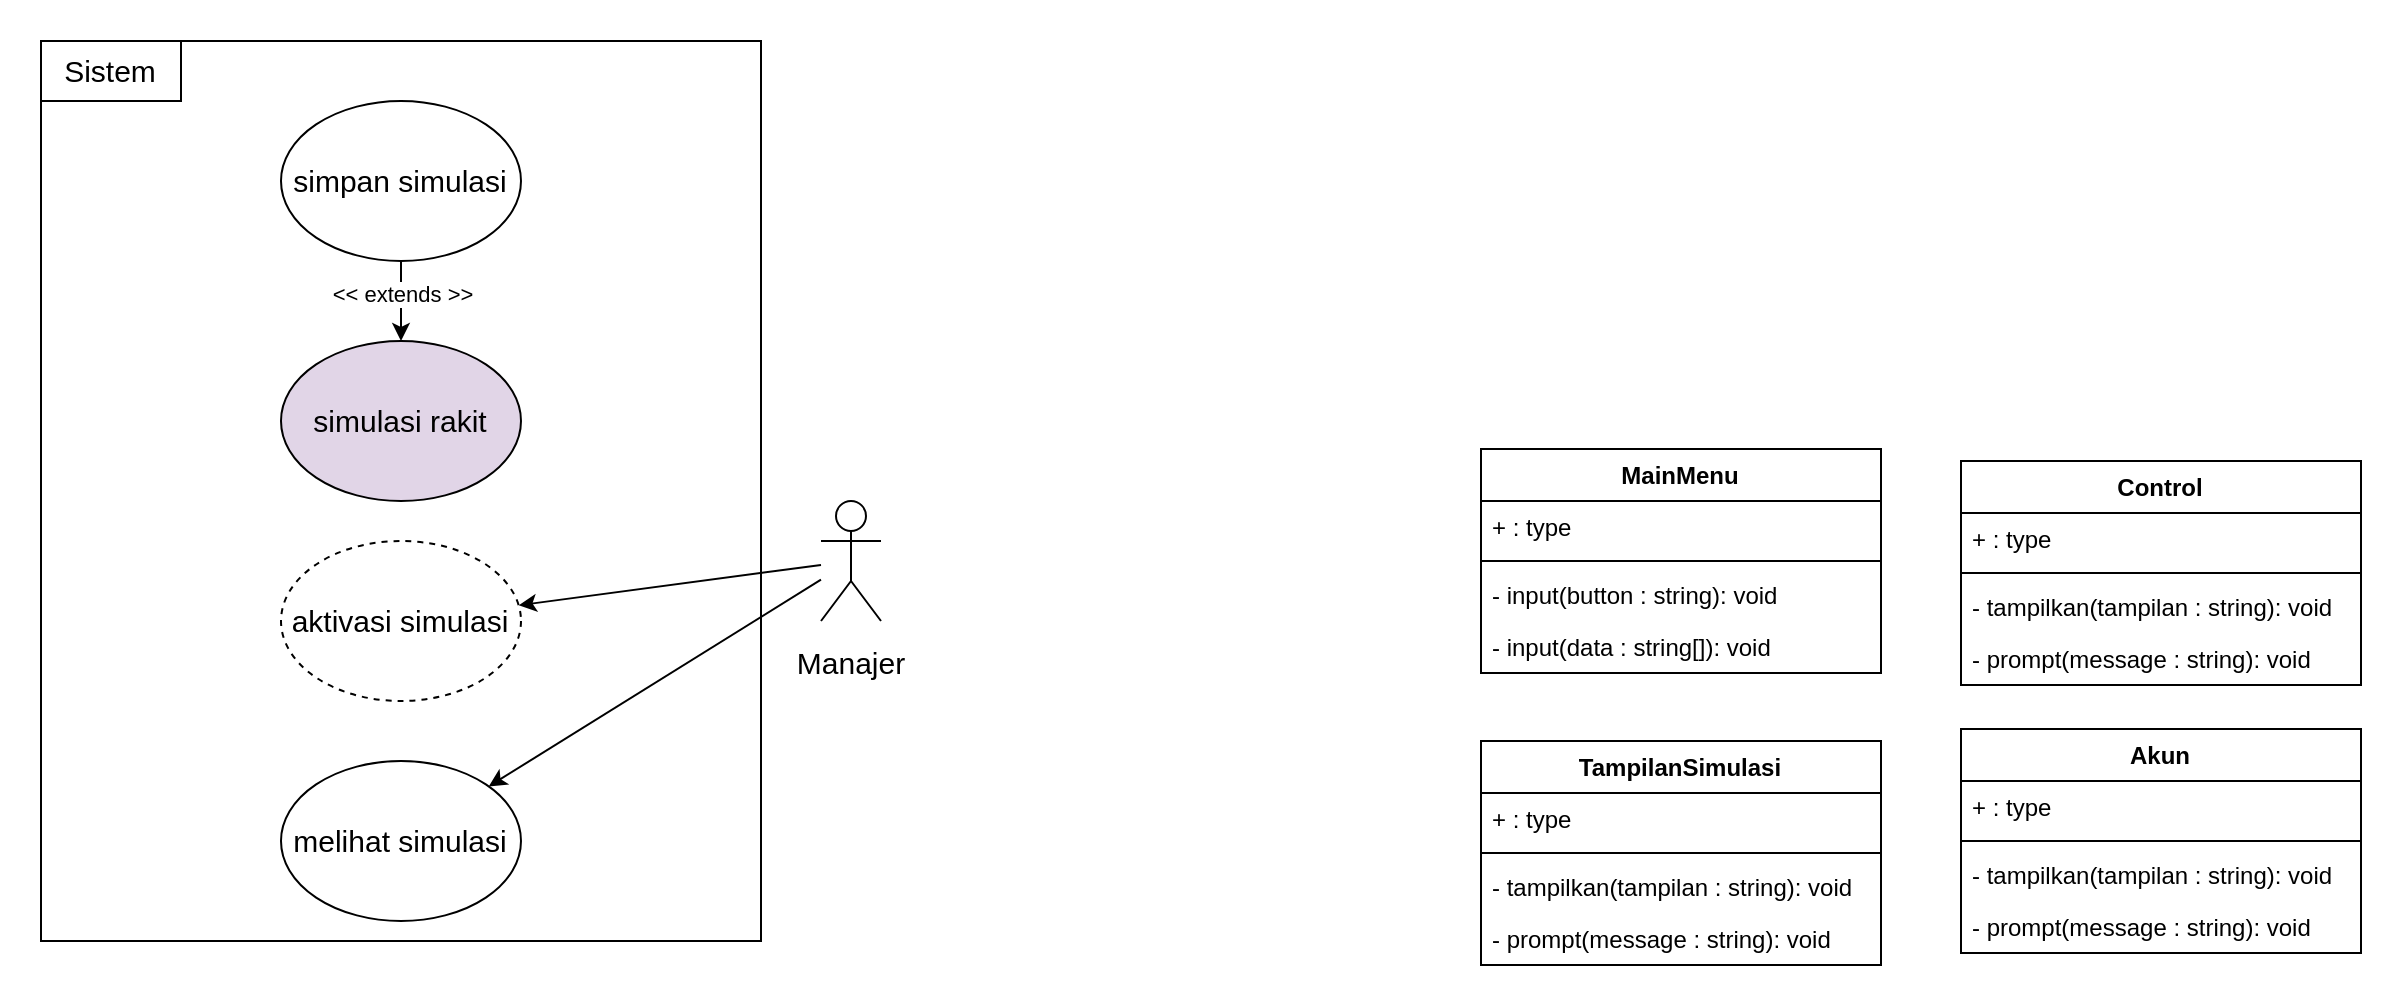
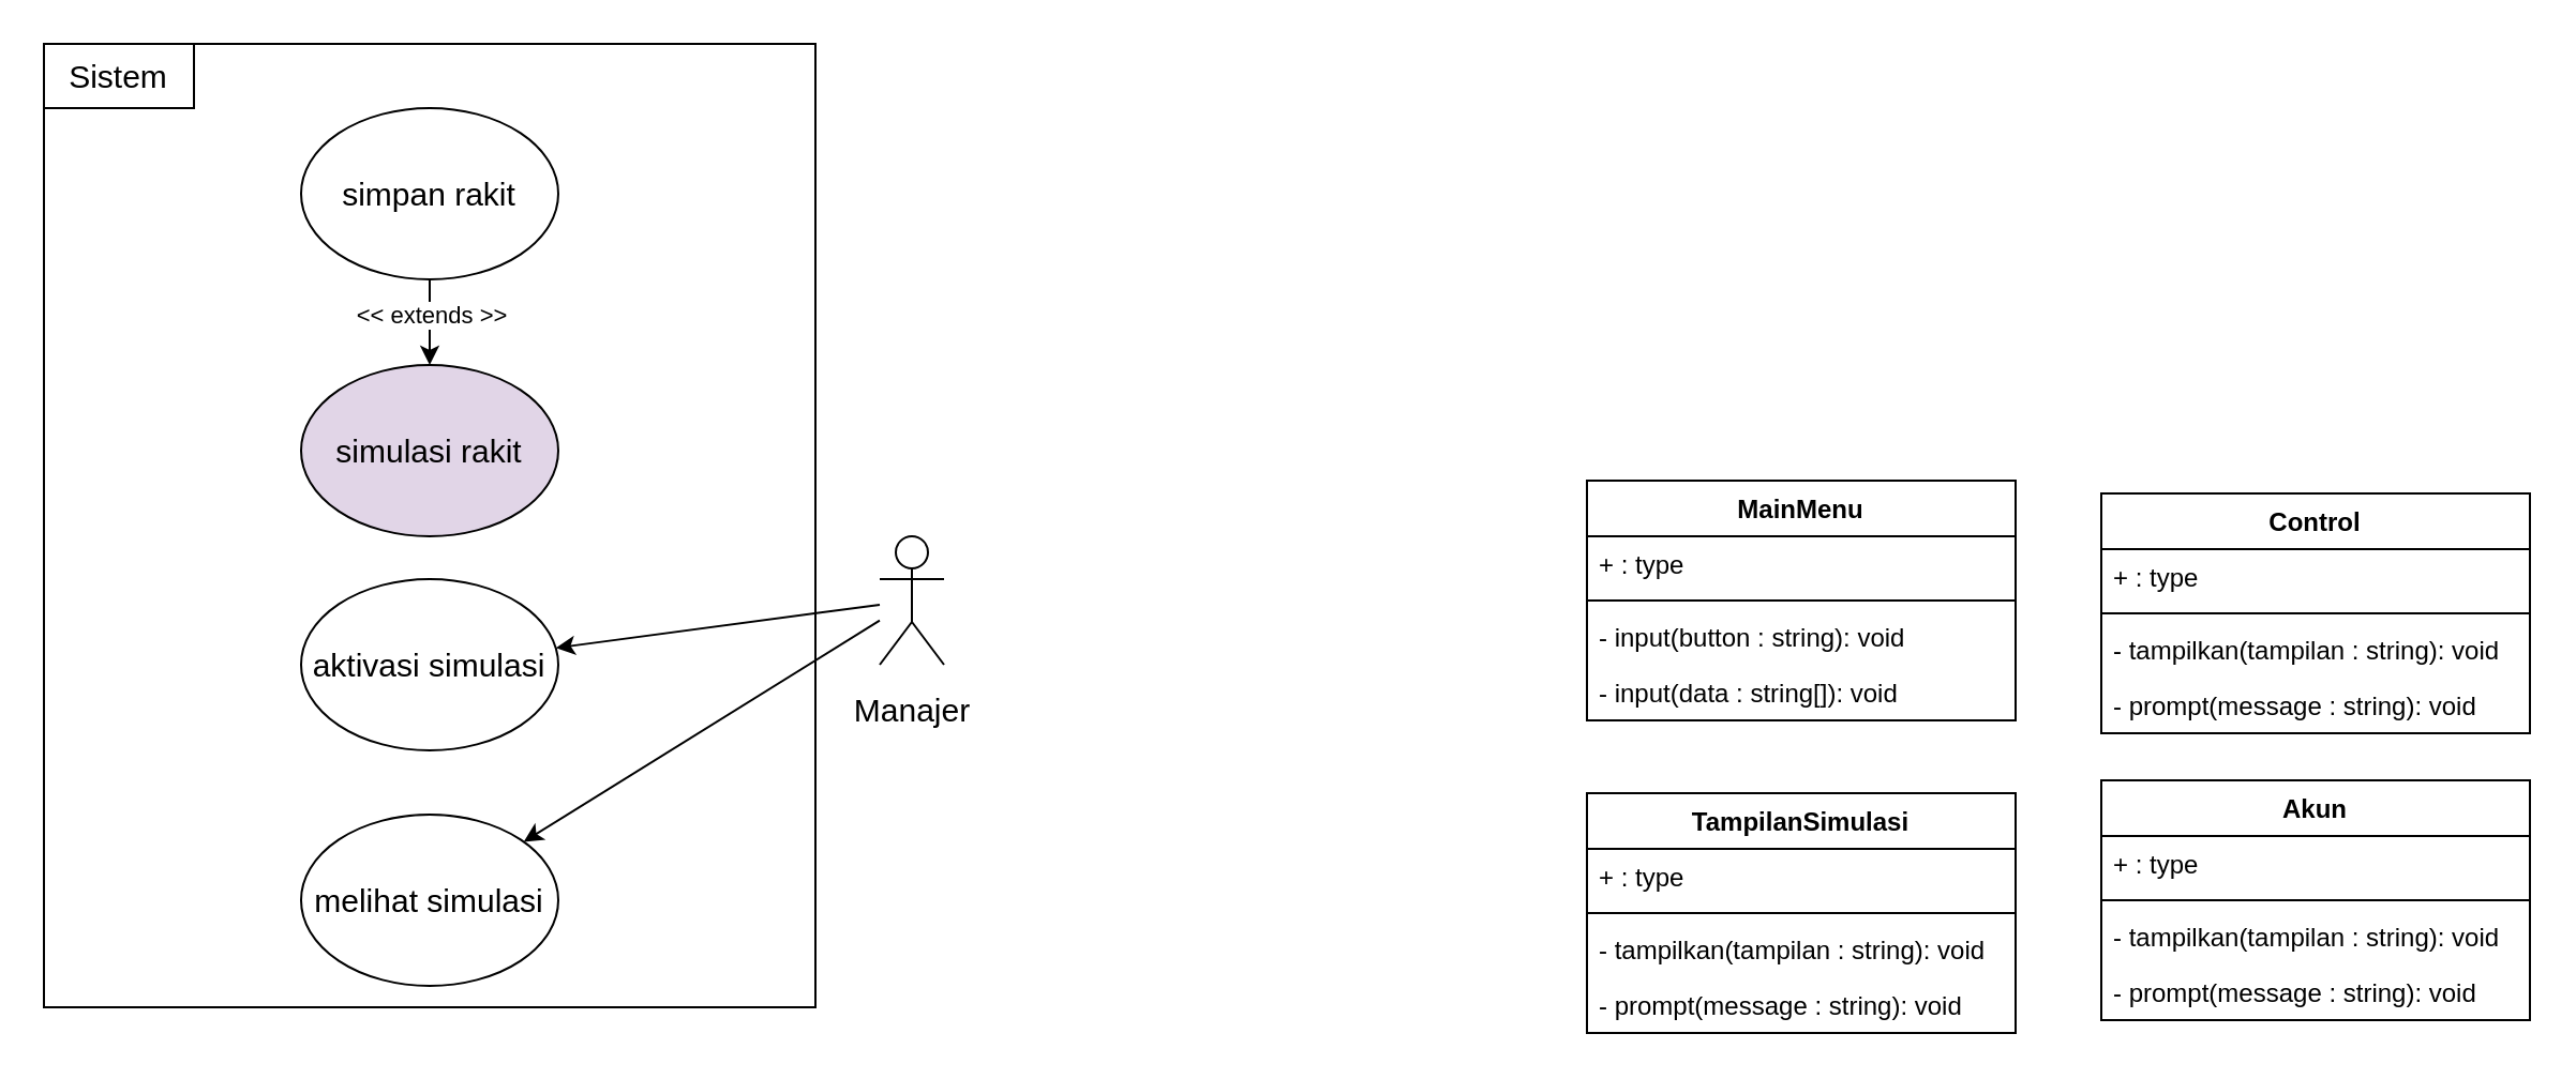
- <mxCell id="10" value="simpan simulasi" style="ellipse;whiteSpace=wrap;html=1;fontSize=15;" vertex="1" parent="1"><mxGeometry x="140" y="50" width="120" height="80" as="geometry" /></mxCell>
+ <mxCell id="10" value="simpan rakit" style="ellipse;whiteSpace=wrap;html=1;fontSize=15;" vertex="1" parent="1"><mxGeometry x="140" y="50" width="120" height="80" as="geometry" /></mxCell>
- <mxCell id="5" value="aktivasi simulasi" style="ellipse;whiteSpace=wrap;html=1;fontSize=15;dashed=1;" parent="1" vertex="1"><mxGeometry x="140" y="270" width="120" height="80" as="geometry" /></mxCell>
+ <mxCell id="5" value="aktivasi simulasi" style="ellipse;whiteSpace=wrap;html=1;fontSize=15;" parent="1" vertex="1"><mxGeometry x="140" y="270" width="120" height="80" as="geometry" /></mxCell>
